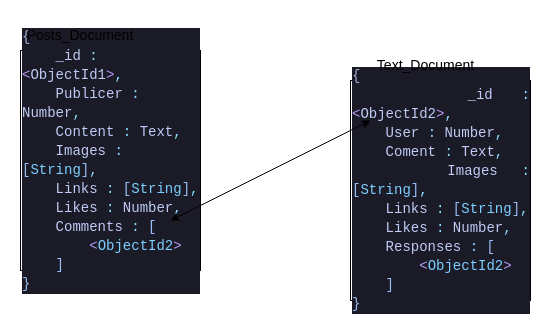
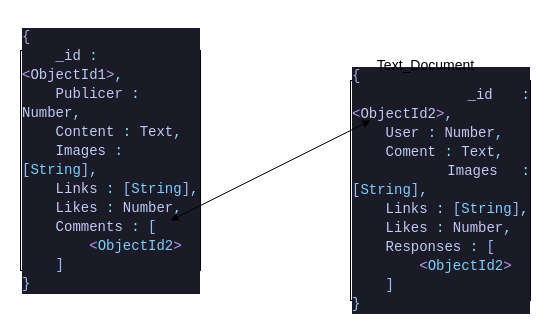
- <mxCell id="3" value="Posts_Document" style="text;html=1;strokeColor=none;fillColor=none;align=center;verticalAlign=middle;whiteSpace=wrap;rounded=0;fontSize=14;" vertex="1" parent="1"><mxGeometry x="20" y="20" width="120" height="30" as="geometry" /></mxCell>
